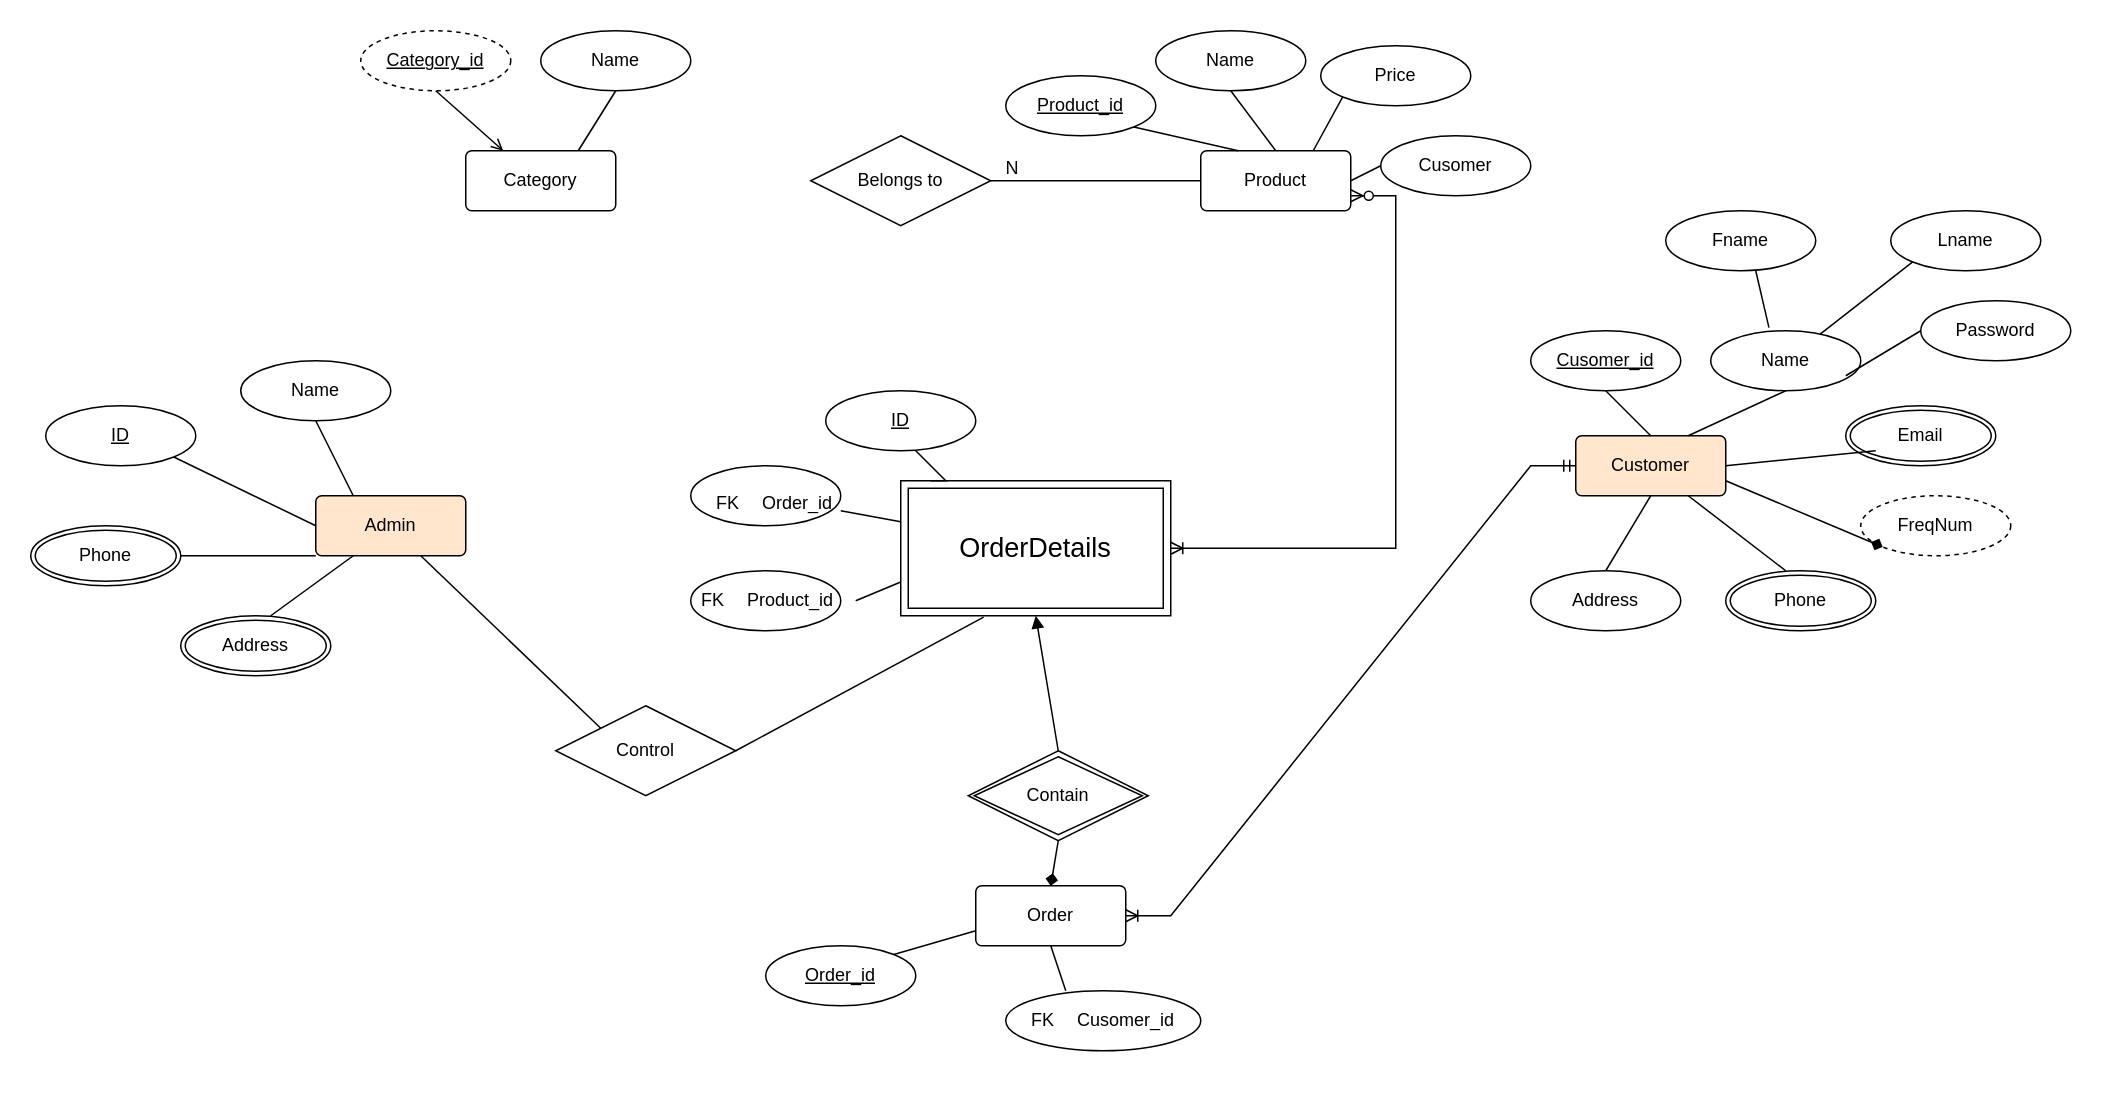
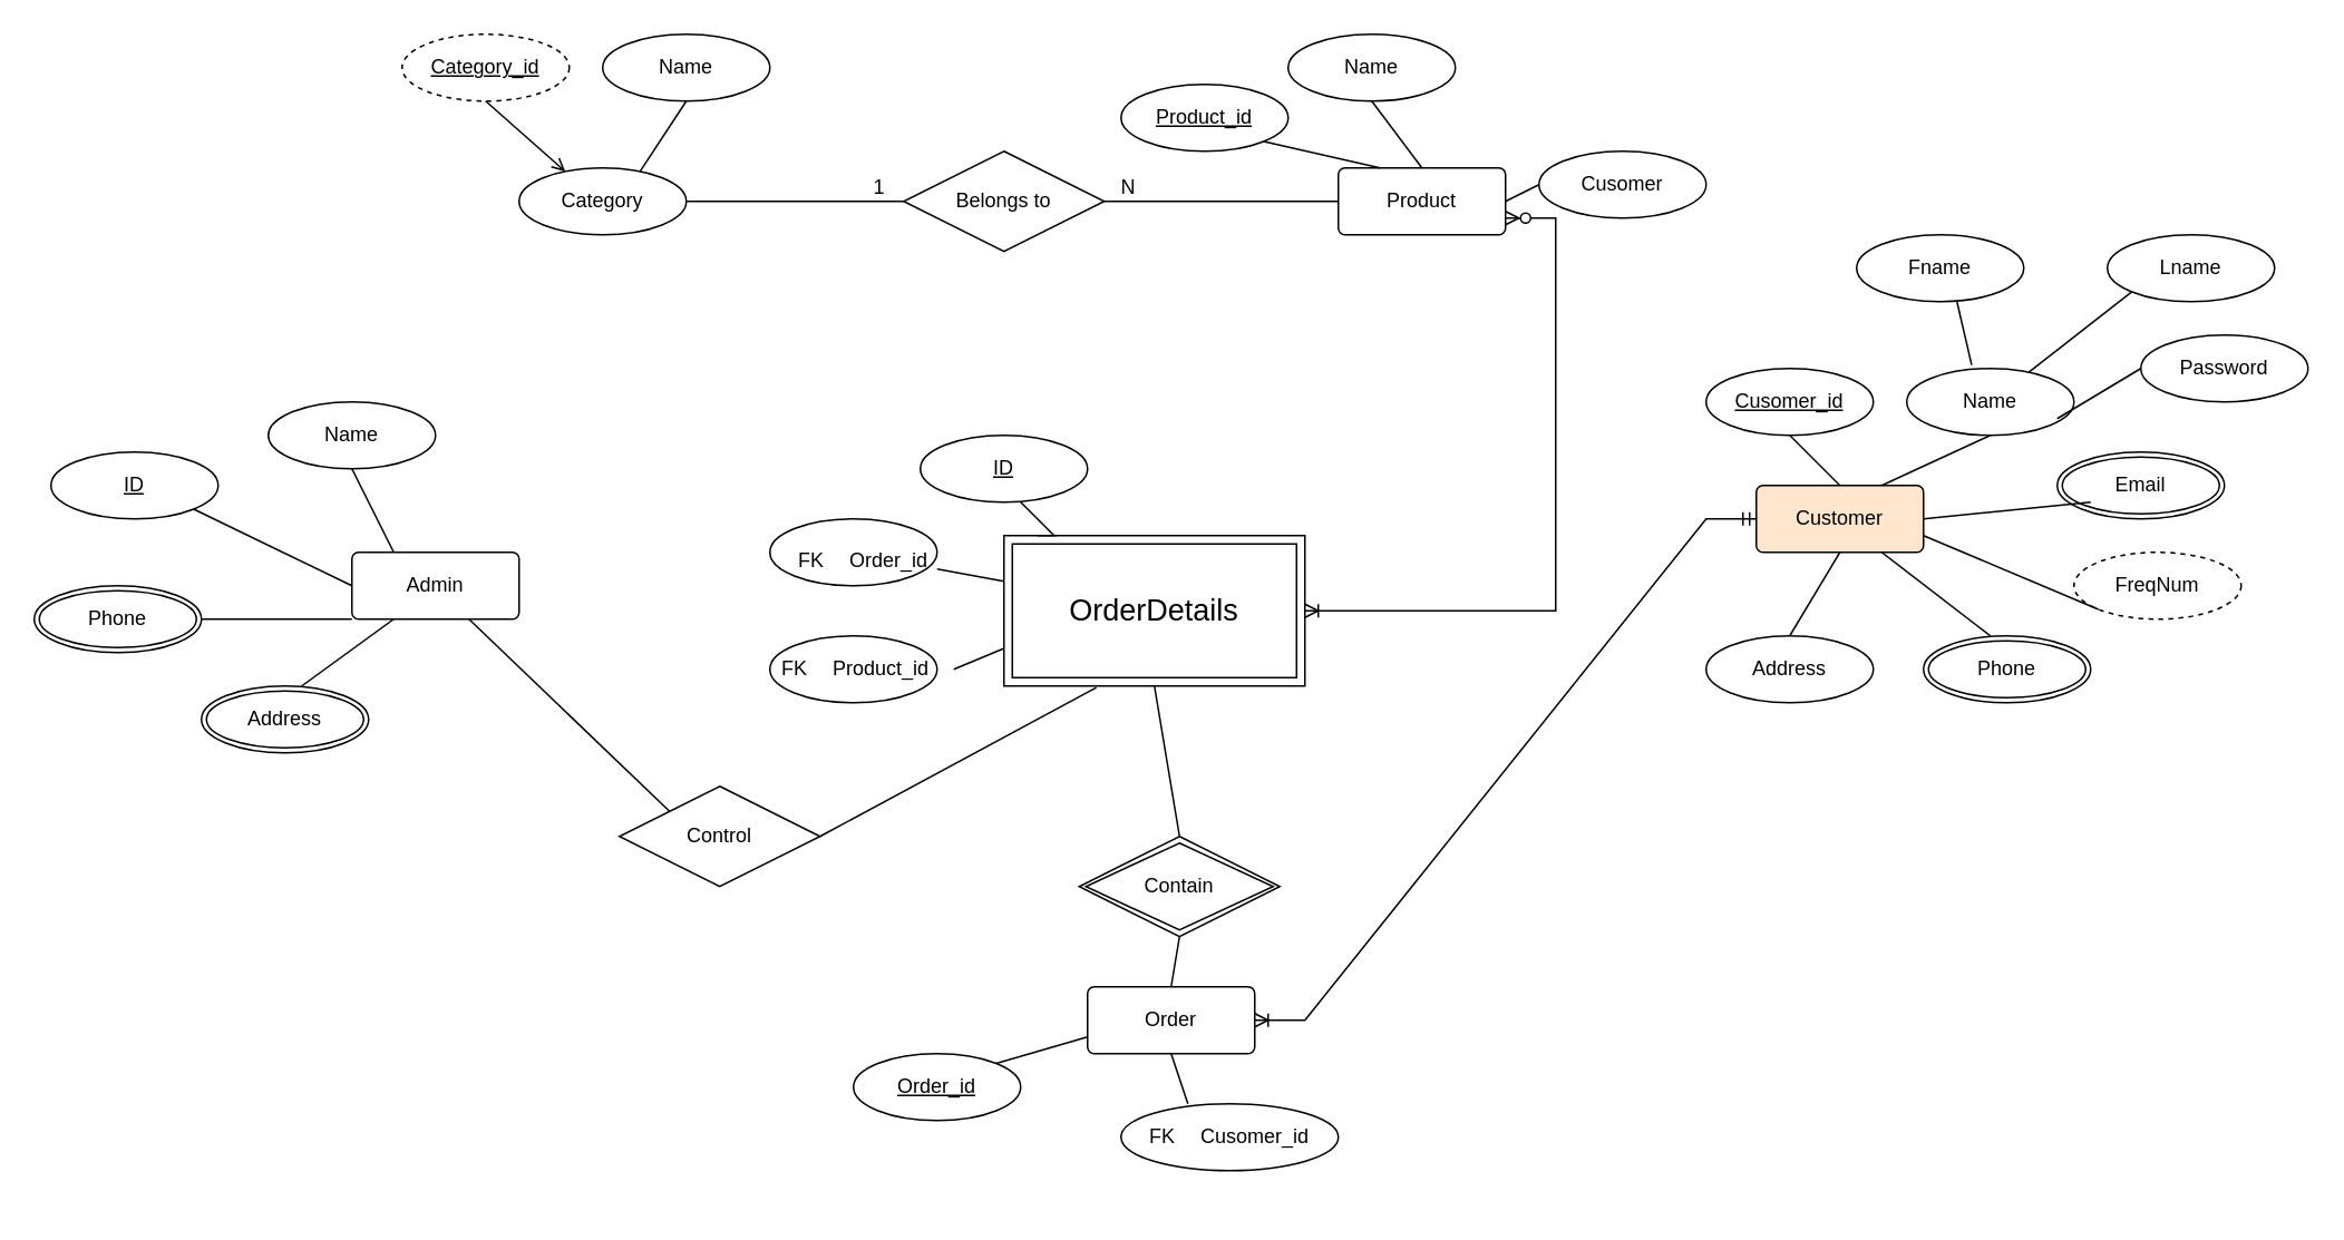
- <mxCell id="16" value="Price" style="ellipse;whiteSpace=wrap;html=1;align=center;" parent="1" vertex="1"><mxGeometry y="30" width="100" height="40" as="geometry" x="880" /></mxCell>
- <mxCell id="19" value="" style="endArrow=none;html=1;rounded=0;exitX=0;exitY=1;exitDx=0;exitDy=0;entryX=0.75;entryY=0;entryDx=0;entryDy=0;" parent="1" source="16" target="2" edge="1"><mxGeometry relative="1" as="geometry"><mxPoint x="940" y="70" as="sourcePoint" /><mxPoint x="885" y="110" as="targetPoint" /></mxGeometry></mxCell>
- <mxCell id="4" value="Category" style="rounded=1;arcSize=10;whiteSpace=wrap;html=1;align=center;" parent="1" vertex="1"><mxGeometry x="310" y="100" width="100" height="40" as="geometry" /></mxCell>
+ <mxCell id="4" value="Category" style="ellipse;arcSize=10;whiteSpace=wrap;html=1;align=center;" parent="1" vertex="1"><mxGeometry x="310" y="100" width="100" height="40" as="geometry" /></mxCell>
+ <mxCell id="28" value="" style="endArrow=none;html=1;rounded=0;exitX=1;exitY=0.5;exitDx=0;exitDy=0;entryX=0;entryY=0.5;entryDx=0;entryDy=0;" parent="1" source="4" target="25" edge="1"><mxGeometry relative="1" as="geometry"><mxPoint x="530" y="110" as="sourcePoint" /><mxPoint x="690" y="110" as="targetPoint" /></mxGeometry></mxCell>
+ <mxCell id="29" value="1" style="resizable=0;html=1;whiteSpace=wrap;align=right;verticalAlign=bottom;" parent="28" connectable="0" vertex="1"><mxGeometry x="1" relative="1" as="geometry"><mxPoint x="-10" as="offset" /></mxGeometry></mxCell>
- <mxCell id="30" value="Admin" style="rounded=1;arcSize=10;whiteSpace=wrap;html=1;align=center;fillColor=#ffe6cc;" vertex="1" parent="1"><mxGeometry x="210" y="330" width="100" height="40" as="geometry" /></mxCell>
+ <mxCell id="30" value="Admin" style="rounded=1;arcSize=10;whiteSpace=wrap;html=1;align=center;" vertex="1" parent="1"><mxGeometry x="210" y="330" width="100" height="40" as="geometry" /></mxCell>
- <mxCell id="44" value="" style="endArrow=diamond;html=1;rounded=0;entryX=0;entryY=1;entryDx=0;entryDy=0;exitX=1;exitY=0.75;exitDx=0;exitDy=0;" edge="1" parent="1" source="3" target="32"><mxGeometry relative="1" as="geometry"><mxPoint x="1190" y="330" as="sourcePoint" /><mxPoint x="1250" y="360" as="targetPoint" /></mxGeometry></mxCell>
+ <mxCell id="44" value="" style="endArrow=none;html=1;rounded=0;entryX=0;entryY=1;entryDx=0;entryDy=0;exitX=1;exitY=0.75;exitDx=0;exitDy=0;" edge="1" parent="1" source="3" target="32"><mxGeometry relative="1" as="geometry"><mxPoint x="1190" y="330" as="sourcePoint" /><mxPoint x="1250" y="360" as="targetPoint" /></mxGeometry></mxCell>
- <mxCell id="42" value="" style="endArrow=block;html=1;rounded=0;entryX=0.5;entryY=1;entryDx=0;entryDy=0;exitX=0.5;exitY=0;exitDx=0;exitDy=0;" edge="1" parent="1" source="41" target="6"><mxGeometry relative="1" as="geometry"><mxPoint x="750" y="500" as="sourcePoint" /><mxPoint x="820" y="530" as="targetPoint" /></mxGeometry></mxCell>
+ <mxCell id="42" value="" style="endArrow=none;html=1;rounded=0;entryX=0.5;entryY=1;entryDx=0;entryDy=0;exitX=0.5;exitY=0;exitDx=0;exitDy=0;" edge="1" parent="1" source="41" target="6"><mxGeometry relative="1" as="geometry"><mxPoint x="750" y="500" as="sourcePoint" /><mxPoint x="820" y="530" as="targetPoint" /></mxGeometry></mxCell>
- <mxCell id="52" value="" style="endArrow=diamond;html=1;rounded=0;exitX=0.5;exitY=1;exitDx=0;exitDy=0;entryX=0.5;entryY=0;entryDx=0;entryDy=0;" edge="1" parent="1" source="41" target="5"><mxGeometry relative="1" as="geometry"><mxPoint x="590" y="460" as="sourcePoint" /><mxPoint x="680" y="580" as="targetPoint" /></mxGeometry></mxCell>
+ <mxCell id="52" value="" style="endArrow=none;html=1;rounded=0;exitX=0.5;exitY=1;exitDx=0;exitDy=0;entryX=0.5;entryY=0;entryDx=0;entryDy=0;" edge="1" parent="1" source="41" target="5"><mxGeometry relative="1" as="geometry"><mxPoint x="590" y="460" as="sourcePoint" /><mxPoint x="680" y="580" as="targetPoint" /></mxGeometry></mxCell>
